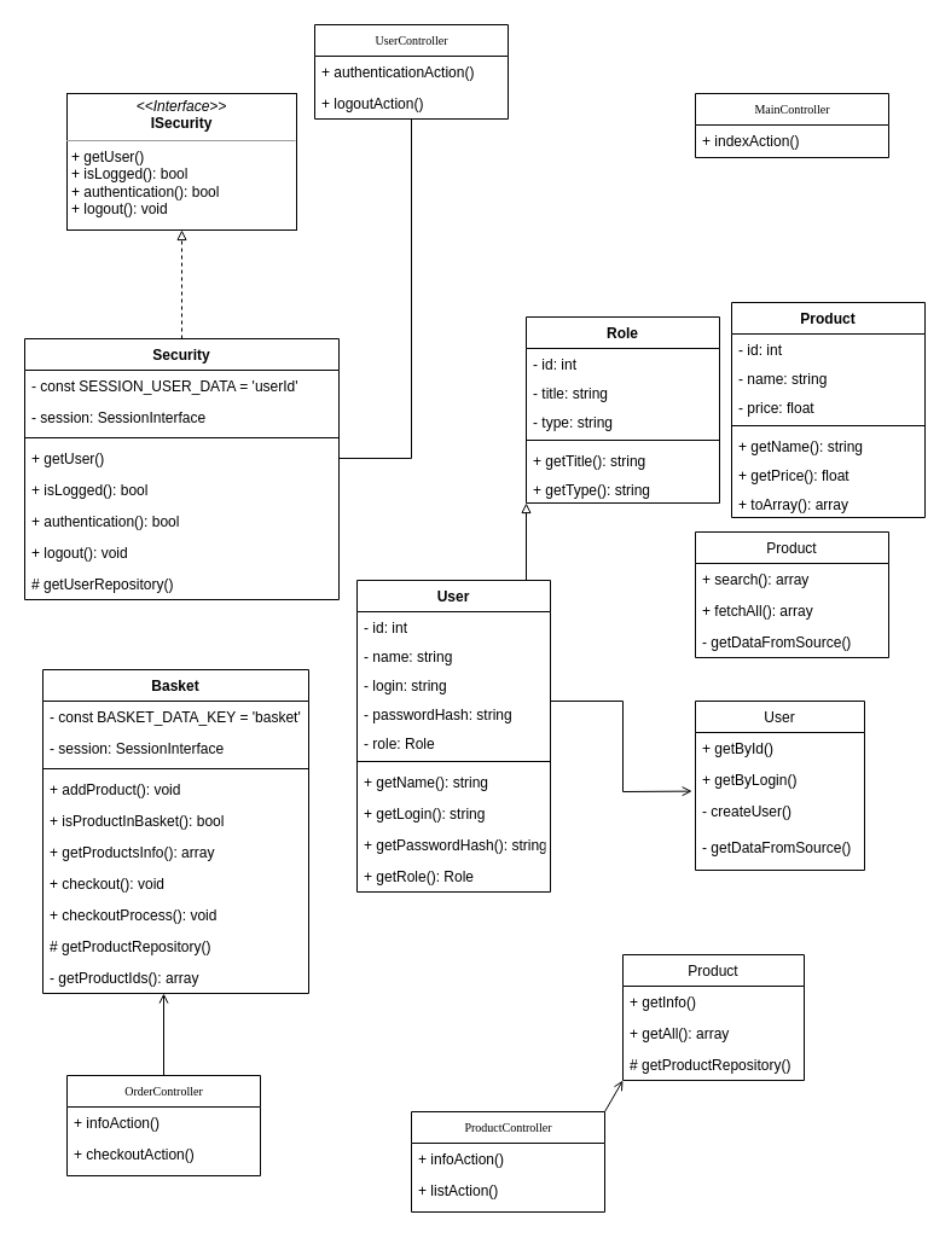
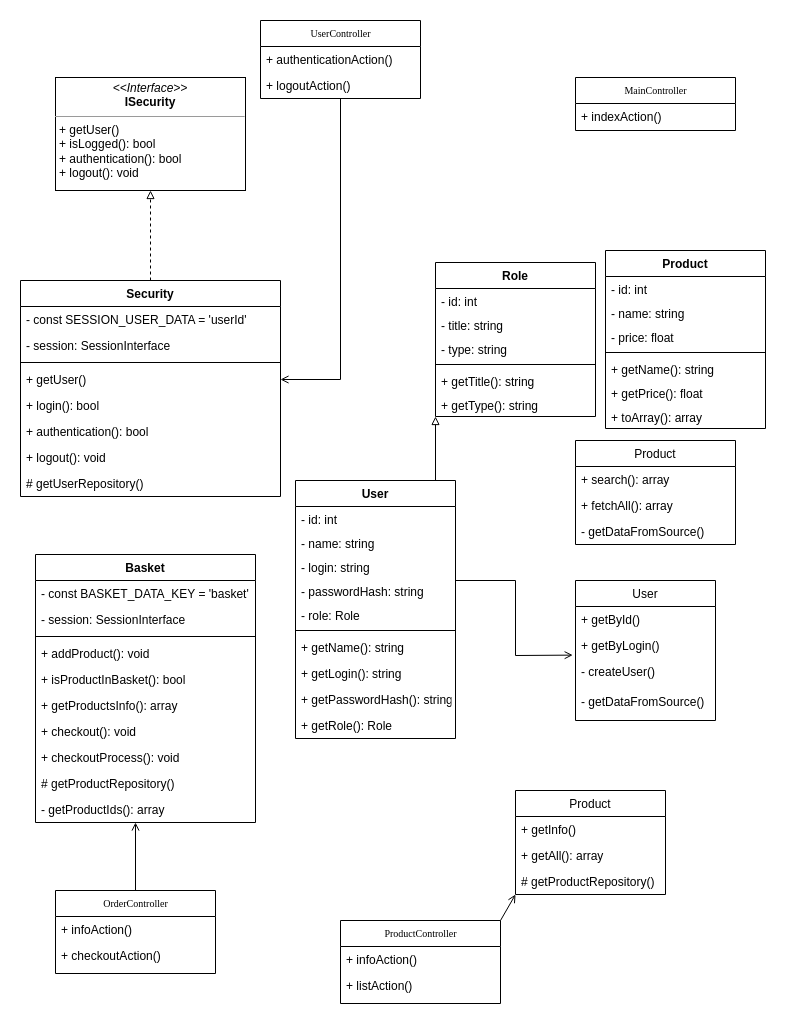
- <mxCell id="2" value="" style="edgeStyle=orthogonalEdgeStyle;rounded=0;orthogonalLoop=1;jettySize=auto;html=1;endArrow=none;endFill=0;entryX=1;entryY=0.5;entryDx=0;entryDy=0;" parent="1" source="3" target="55" edge="1"><mxGeometry relative="1" as="geometry" /></mxCell>
+ <mxCell id="2" value="" style="edgeStyle=orthogonalEdgeStyle;rounded=0;orthogonalLoop=1;jettySize=auto;html=1;endArrow=open;endFill=0;entryX=1;entryY=0.5;entryDx=0;entryDy=0;" parent="1" source="3" target="55" edge="1"><mxGeometry relative="1" as="geometry" /></mxCell>
- <mxCell id="56" value="+ isLogged(): bool" style="text;strokeColor=none;fillColor=none;align=left;verticalAlign=top;spacingLeft=4;spacingRight=4;overflow=hidden;rotatable=0;points=[[0,0.5],[1,0.5]];portConstraint=eastwest;" parent="51" vertex="1"><mxGeometry y="112" width="260" height="26" as="geometry" /></mxCell>
+ <mxCell id="56" value="+ login(): bool" style="text;strokeColor=none;fillColor=none;align=left;verticalAlign=top;spacingLeft=4;spacingRight=4;overflow=hidden;rotatable=0;points=[[0,0.5],[1,0.5]];portConstraint=eastwest;" parent="51" vertex="1"><mxGeometry y="112" width="260" height="26" as="geometry" /></mxCell>
